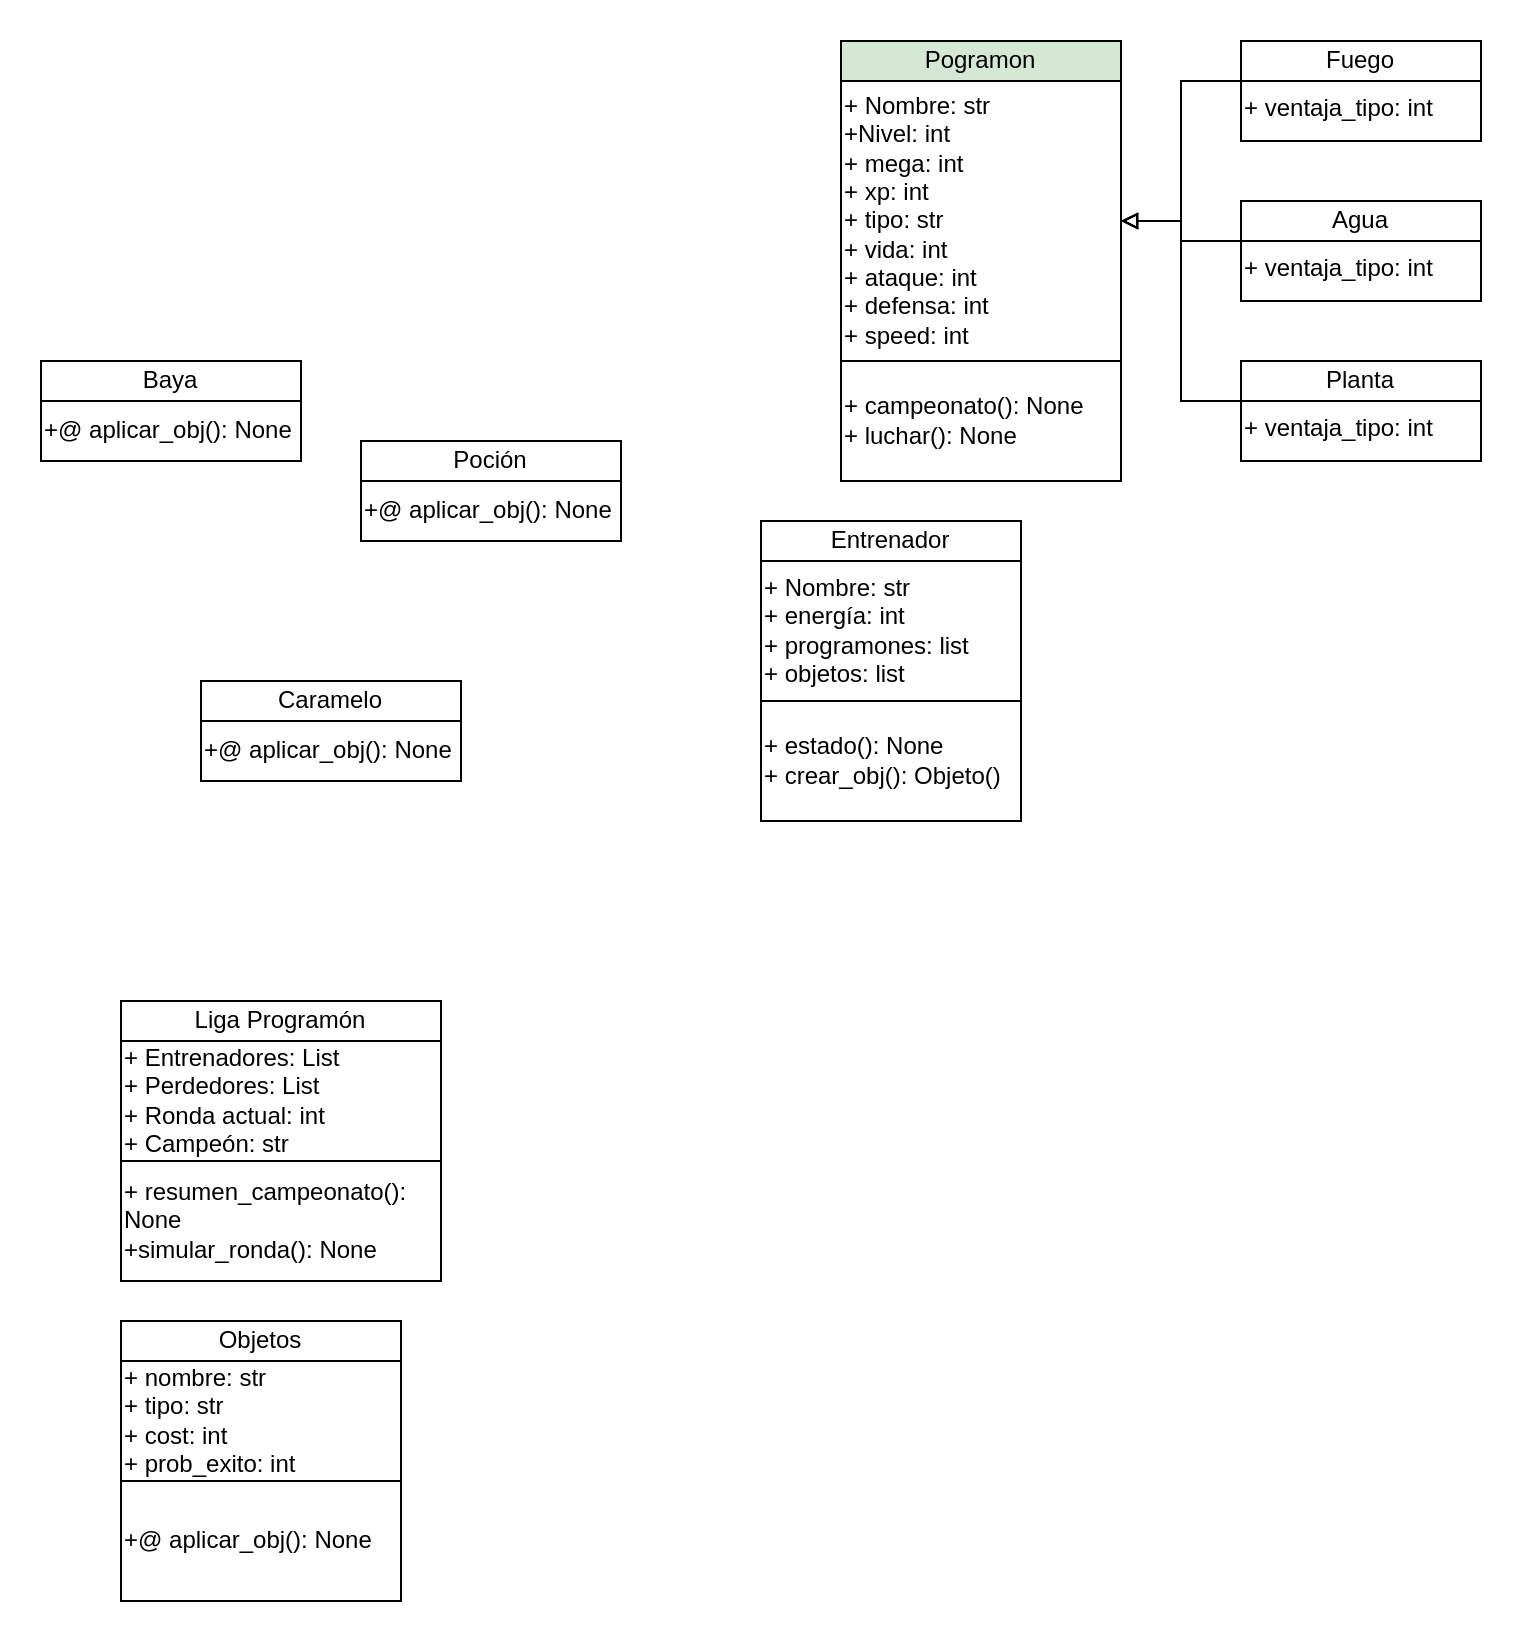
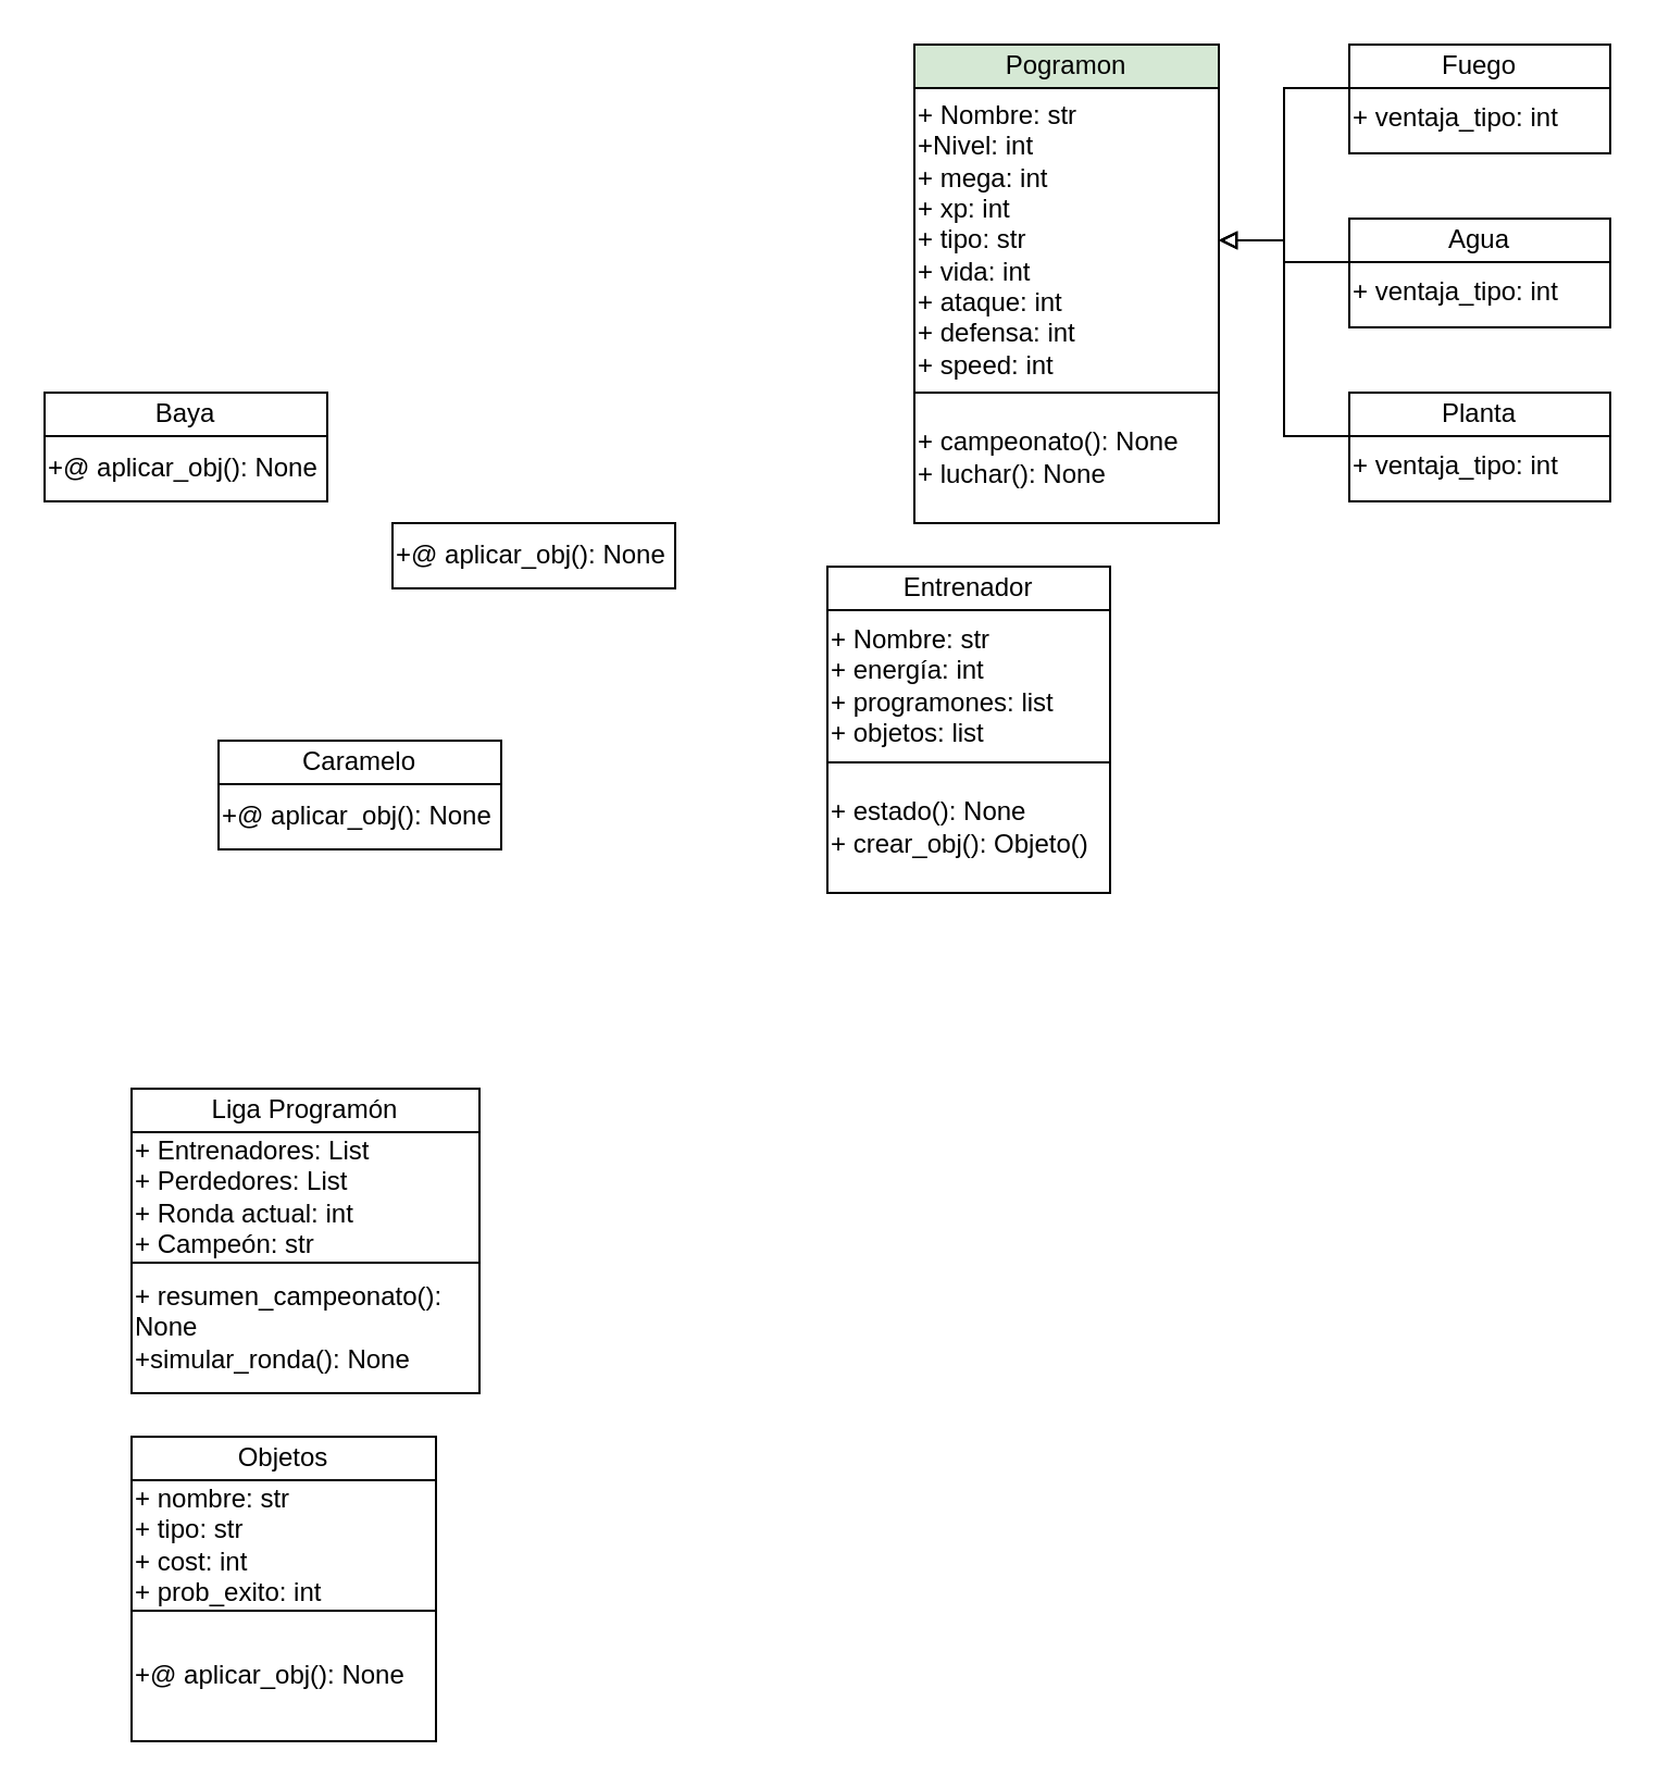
- <mxCell id="4" value="Poción" style="rounded=0;whiteSpace=wrap;html=1;" vertex="1" parent="1"><mxGeometry x="180" y="220" width="130" height="20" as="geometry" /></mxCell>
